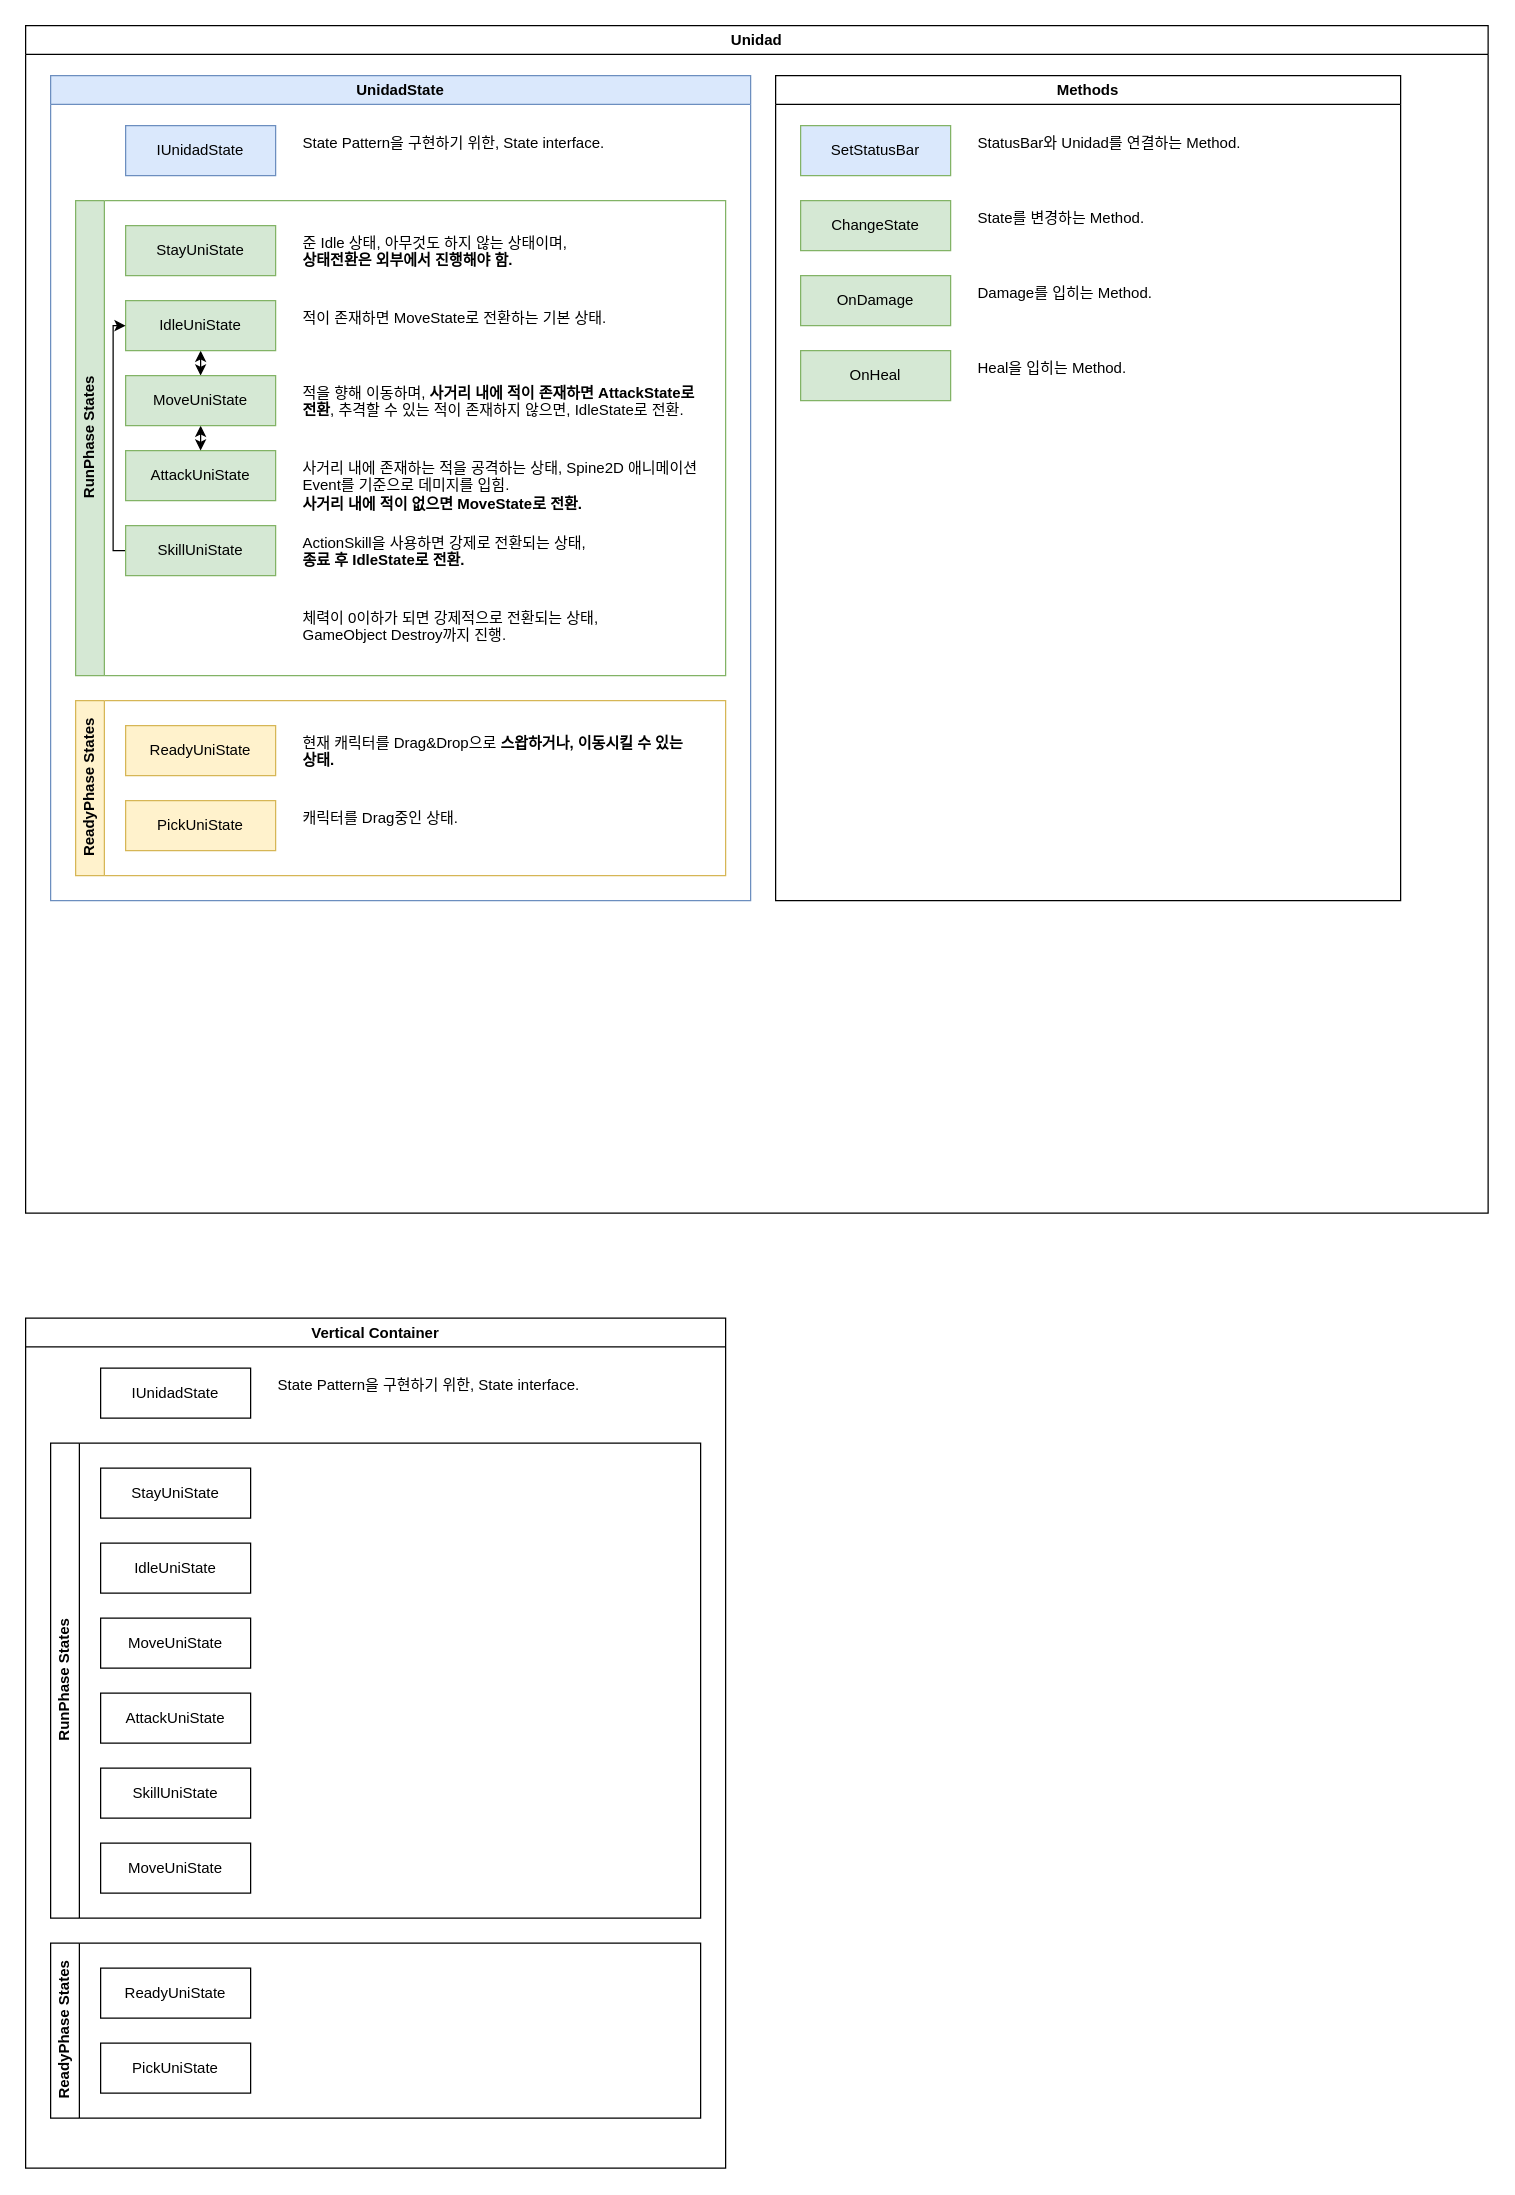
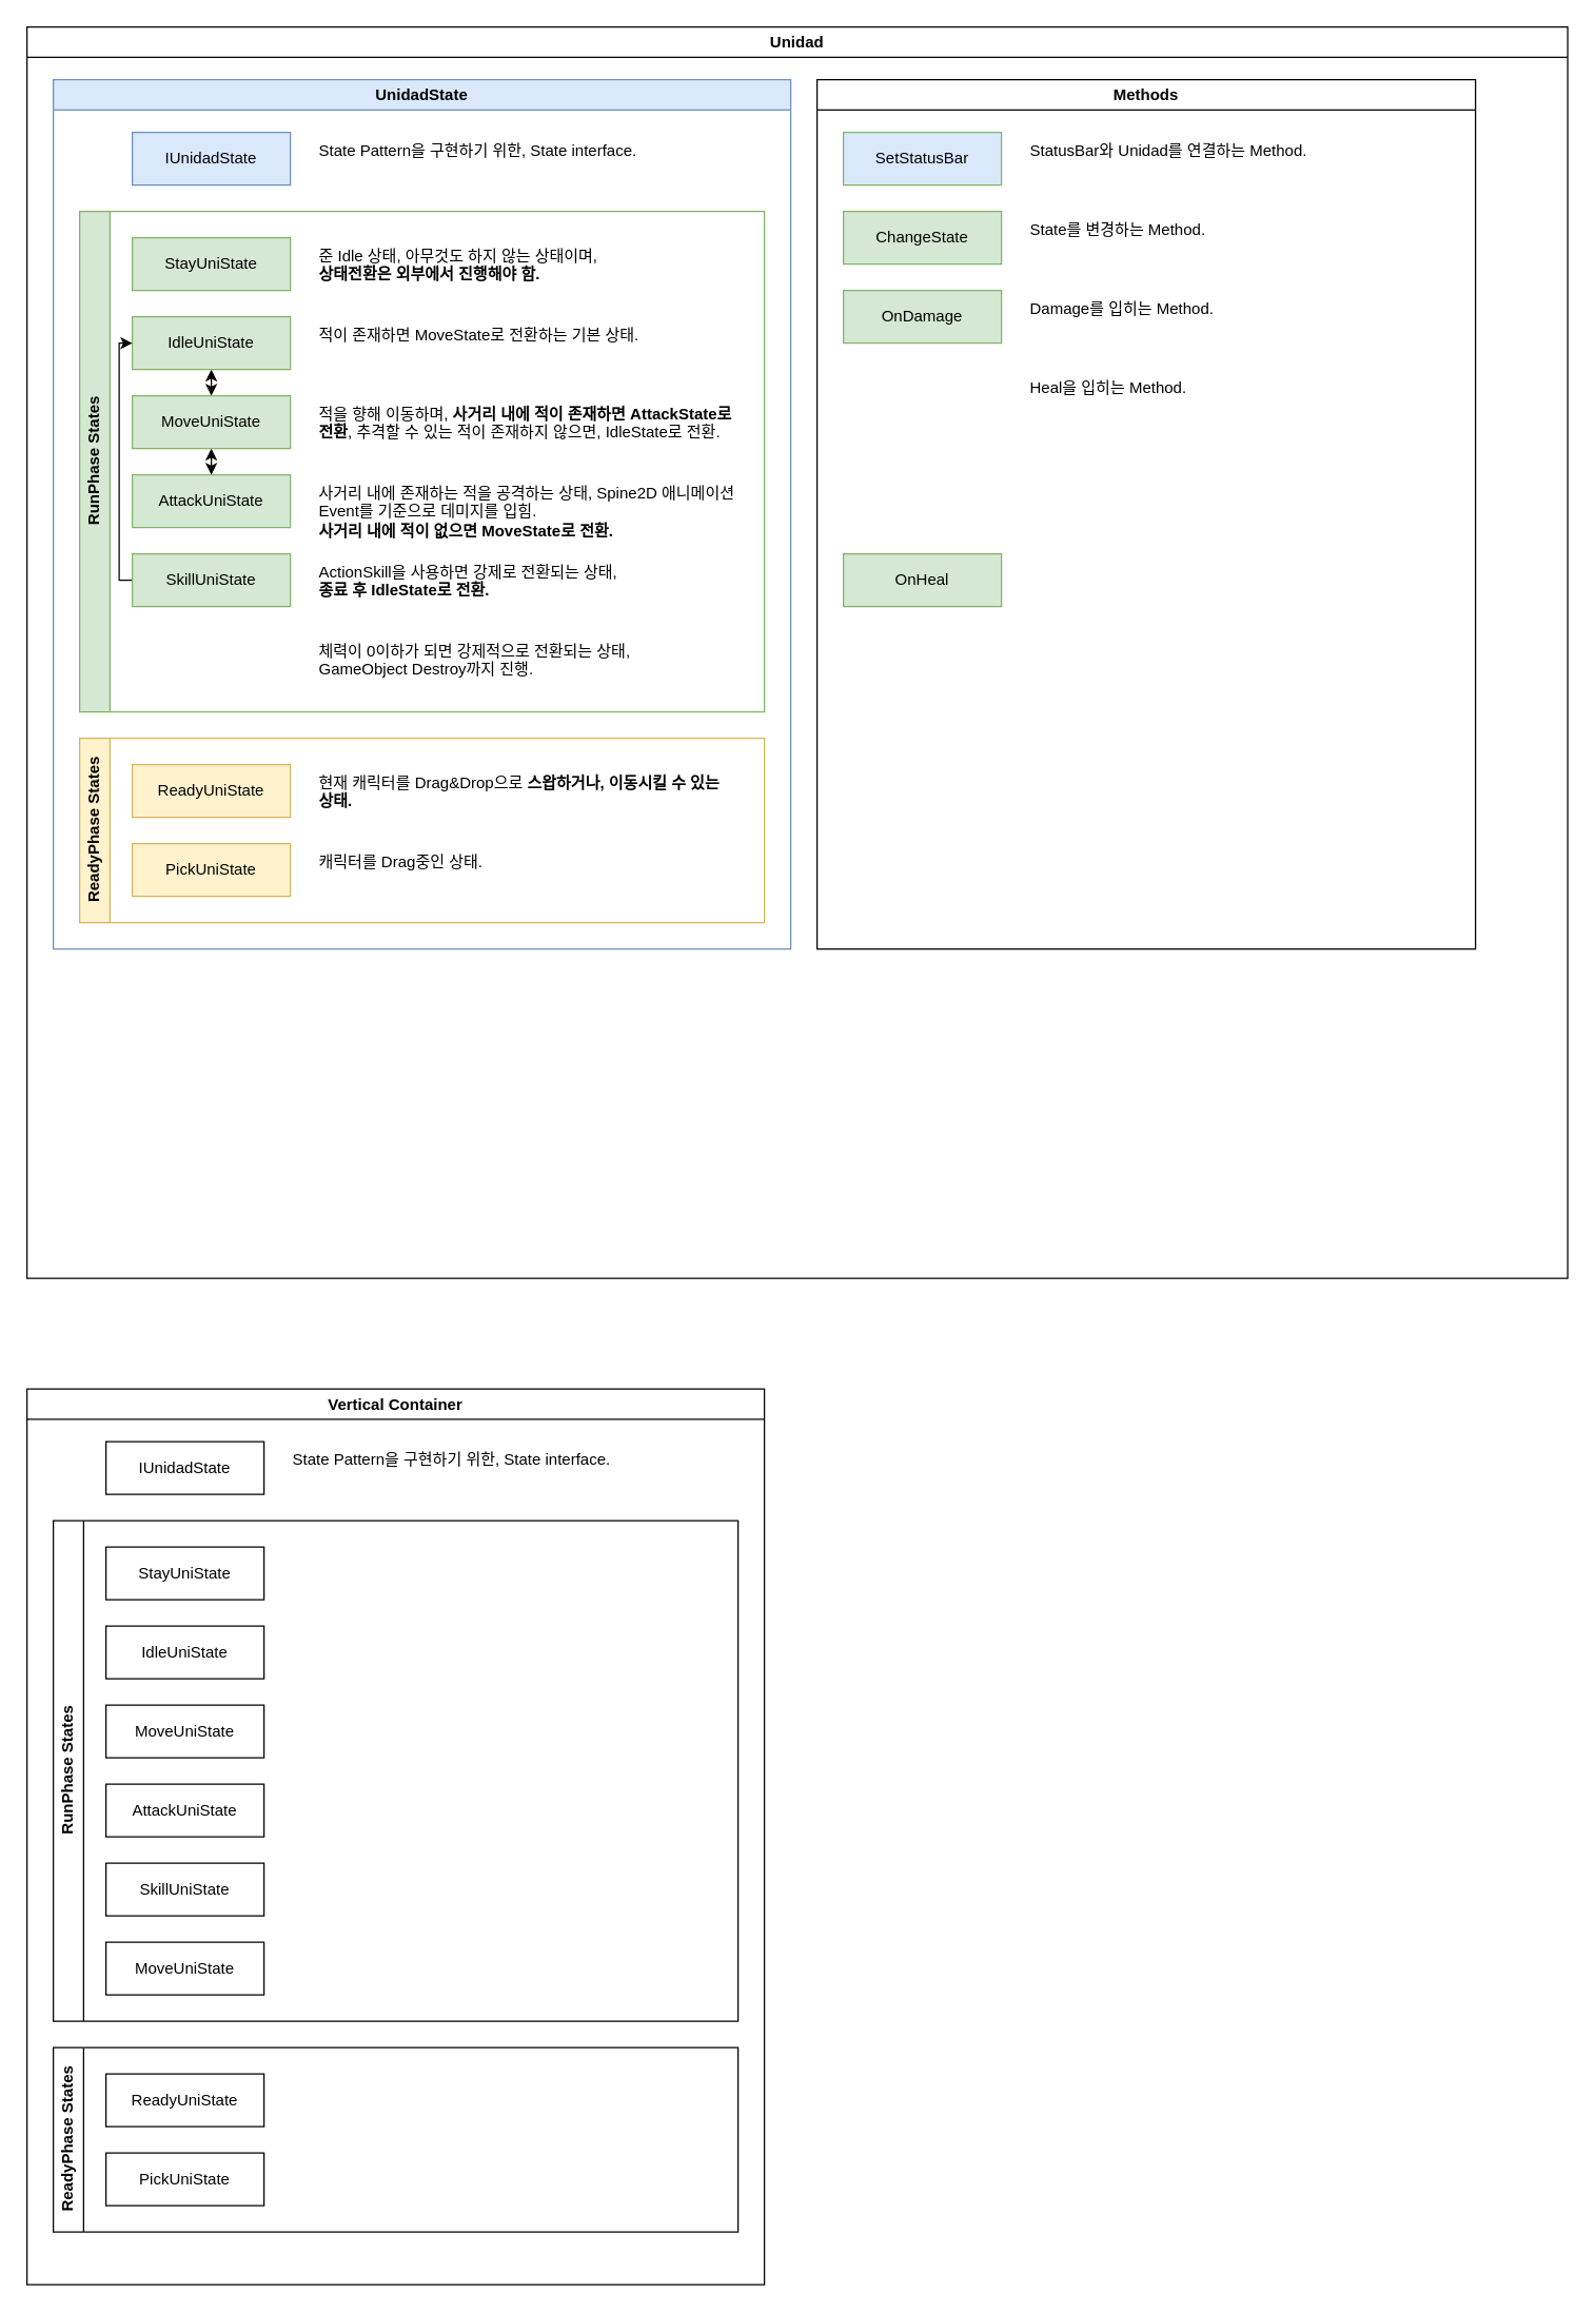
- <mxCell id="33" value="OnHeal" style="rounded=0;whiteSpace=wrap;html=1;fillColor=#d5e8d4;strokeColor=#82b366;" vertex="1" parent="26"><mxGeometry x="20" y="220" width="120" height="40" as="geometry" /></mxCell>
+ <mxCell id="33" value="OnHeal" style="rounded=0;whiteSpace=wrap;html=1;fillColor=#d5e8d4;strokeColor=#82b366;" vertex="1" parent="26"><mxGeometry x="20" y="360" width="120" height="40" as="geometry" /></mxCell>
